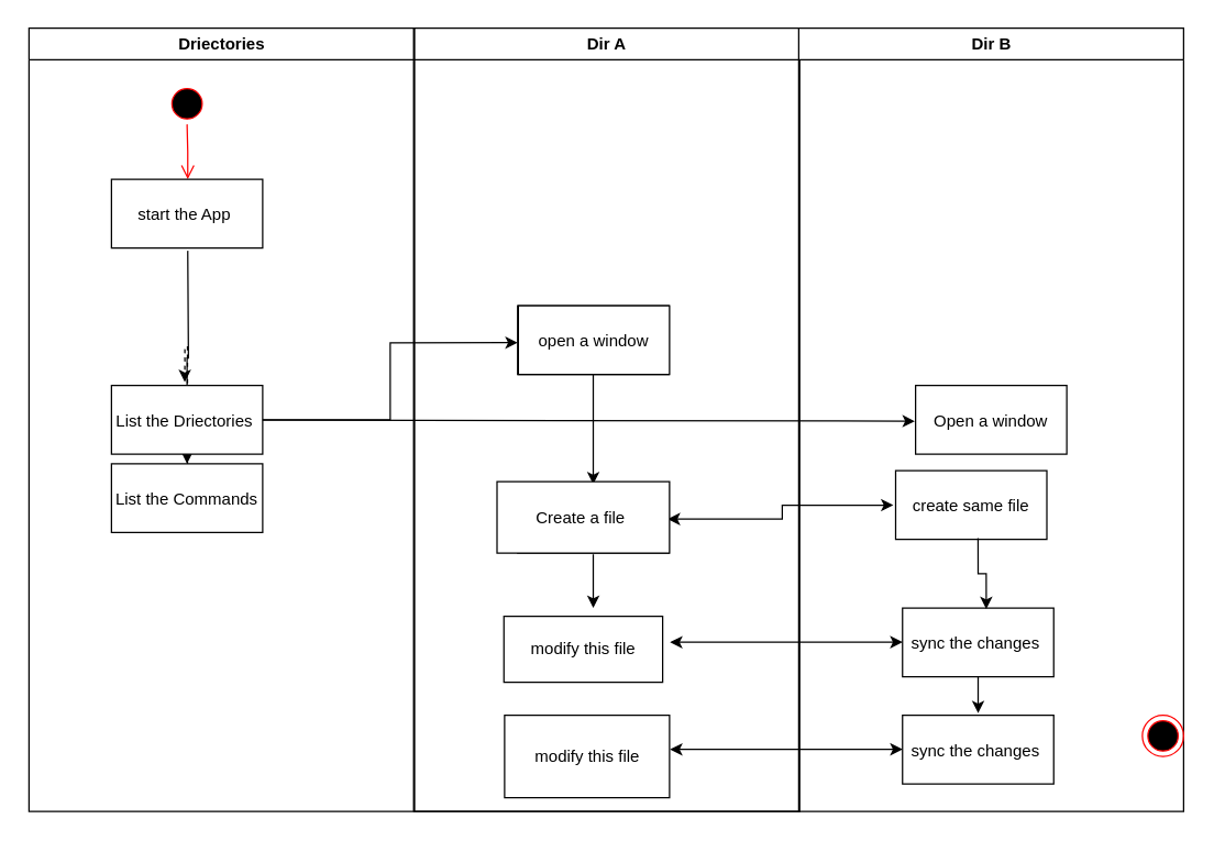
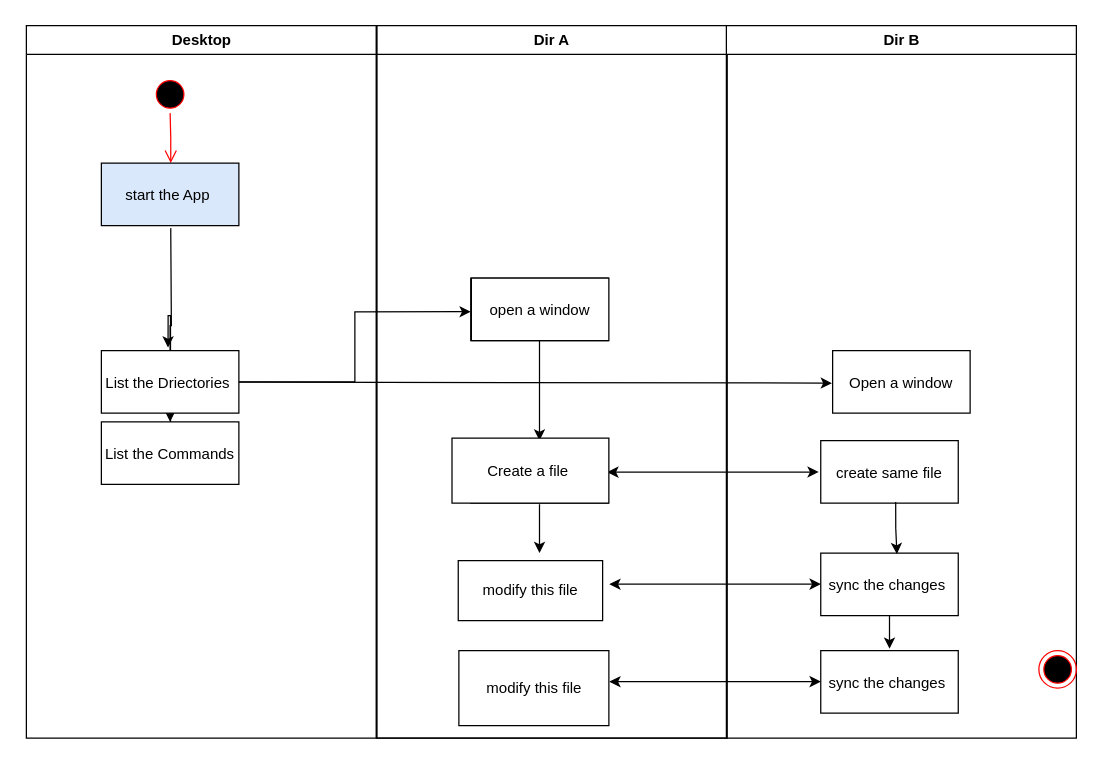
- <mxCell id="6" value="Driectories" style="swimlane;whiteSpace=wrap" parent="1" vertex="1"><mxGeometry x="20.5" y="20" width="280" height="570" as="geometry" /></mxCell>
+ <mxCell id="6" value="Desktop" style="swimlane;whiteSpace=wrap" parent="1" vertex="1"><mxGeometry x="20.5" y="20" width="280" height="570" as="geometry" /></mxCell>
- <mxCell id="10" value="start the App " style="" parent="6" vertex="1"><mxGeometry x="60" y="110" width="110" height="50" as="geometry" /></mxCell>
+ <mxCell id="10" value="start the App " style="fillColor=#dae8fc;" parent="6" vertex="1"><mxGeometry x="60" y="110" width="110" height="50" as="geometry" /></mxCell>
- <mxCell id="11" style="edgeStyle=orthogonalEdgeStyle;rounded=0;orthogonalLoop=1;jettySize=auto;html=1;entryX=0.485;entryY=-0.048;entryDx=0;entryDy=0;entryPerimeter=0;exitX=0.503;exitY=0.99;exitDx=0;exitDy=0;exitPerimeter=0;dashed=1;" edge="1" parent="6" source="12" target="13"><mxGeometry relative="1" as="geometry"><Array as="points"><mxPoint x="113" y="232" /></Array></mxGeometry></mxCell>
+ <mxCell id="11" style="edgeStyle=orthogonalEdgeStyle;rounded=0;orthogonalLoop=1;jettySize=auto;html=1;entryX=0.485;entryY=-0.048;entryDx=0;entryDy=0;entryPerimeter=0;exitX=0.503;exitY=0.99;exitDx=0;exitDy=0;exitPerimeter=0;" edge="1" parent="6" source="12" target="13"><mxGeometry relative="1" as="geometry"><Array as="points"><mxPoint x="113" y="232" /></Array></mxGeometry></mxCell>
- <mxCell id="31" value="create same file" style="" vertex="1" parent="26"><mxGeometry x="70.5" y="322" width="110" height="50" as="geometry" /></mxCell>
+ <mxCell id="31" value="create same file" style="" vertex="1" parent="26"><mxGeometry x="75.5" y="332" width="110" height="50" as="geometry" /></mxCell>
